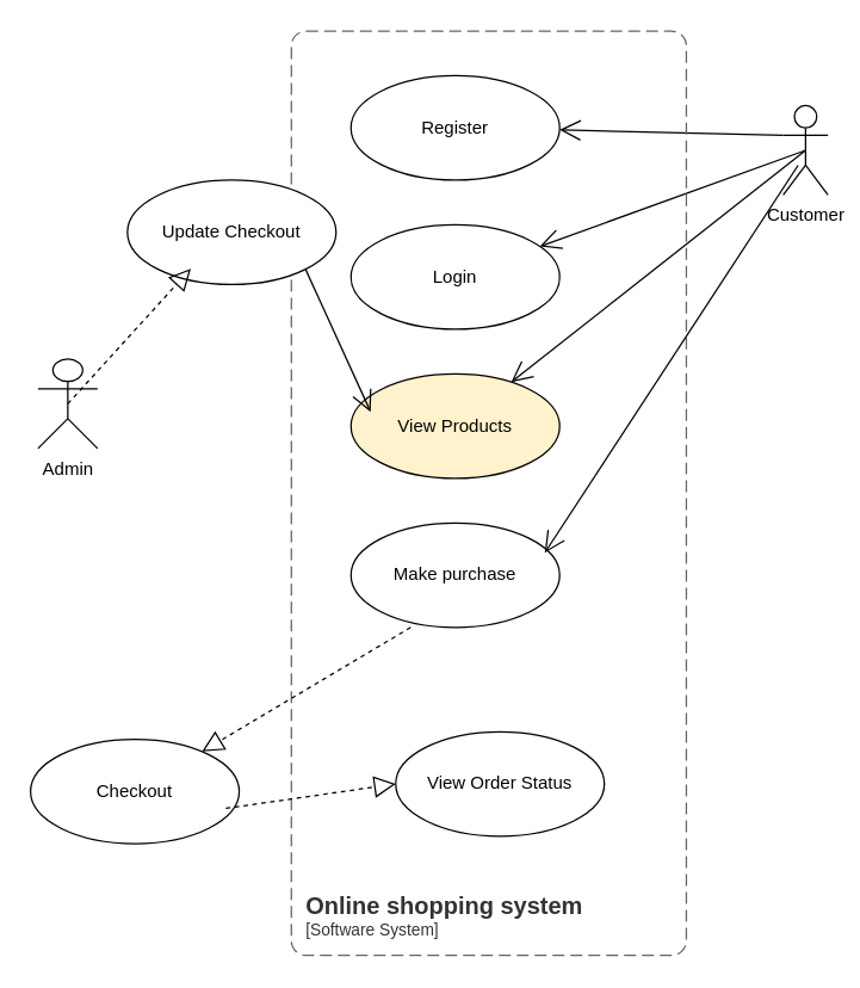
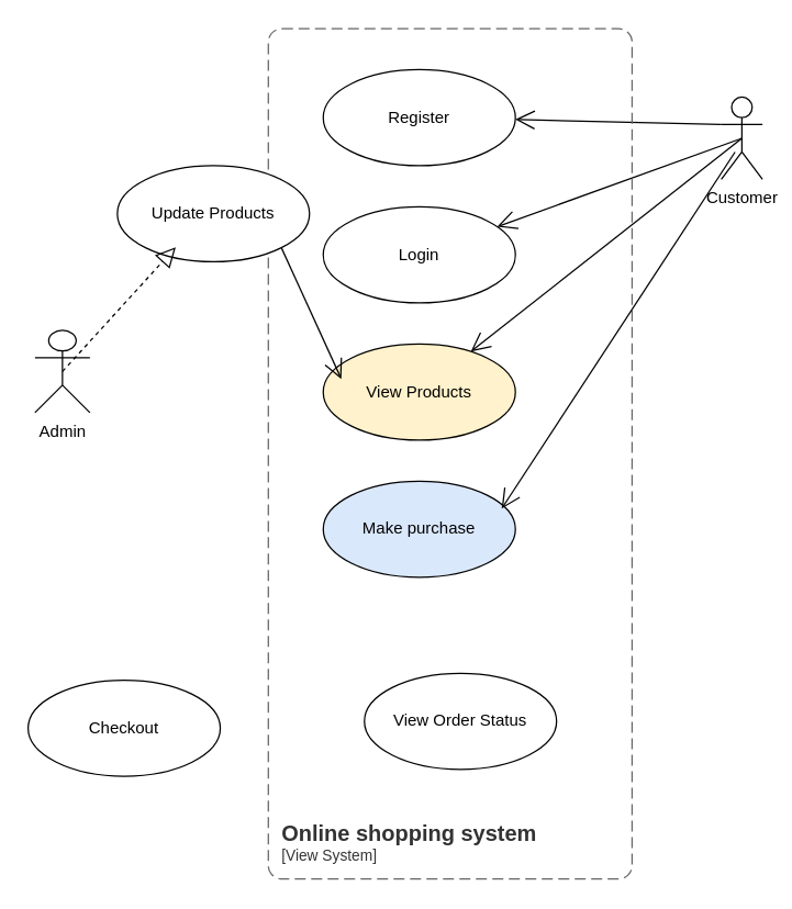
- <mxCell id="12" value="Update Checkout" style="ellipse;whiteSpace=wrap;html=1;" vertex="1" parent="1"><mxGeometry x="85" y="120" width="140" height="70" as="geometry" /></mxCell>
+ <mxCell id="12" value="Update Products" style="ellipse;whiteSpace=wrap;html=1;" vertex="1" parent="1"><mxGeometry x="85" y="120" width="140" height="70" as="geometry" /></mxCell>
- <mxCell id="8" value="Make purchase" style="ellipse;whiteSpace=wrap;html=1;" vertex="1" parent="1"><mxGeometry x="235" y="350" width="140" height="70" as="geometry" /></mxCell>
+ <mxCell id="8" value="Make purchase" style="ellipse;whiteSpace=wrap;html=1;fillColor=#dae8fc;" vertex="1" parent="1"><mxGeometry x="235" y="350" width="140" height="70" as="geometry" /></mxCell>
- <mxCell id="15" value="" style="endArrow=block;dashed=1;endFill=0;endSize=12;html=1;rounded=0;exitX=0.286;exitY=1;exitDx=0;exitDy=0;exitPerimeter=0;" edge="1" parent="1" source="8" target="11"><mxGeometry width="160" relative="1" as="geometry"><mxPoint x="165" y="450" as="sourcePoint" /><mxPoint x="325" y="450" as="targetPoint" /></mxGeometry></mxCell>
- <mxCell id="19" value="" style="endArrow=block;dashed=1;endFill=0;endSize=12;html=1;rounded=0;exitX=0.936;exitY=0.662;exitDx=0;exitDy=0;exitPerimeter=0;entryX=0;entryY=0.5;entryDx=0;entryDy=0;" edge="1" parent="1" source="11" target="18"><mxGeometry width="160" relative="1" as="geometry"><mxPoint x="185" y="400" as="sourcePoint" /><mxPoint x="345" y="400" as="targetPoint" /></mxGeometry></mxCell>
- <mxCell id="9" value="&lt;font style=&quot;font-size: 16px&quot;&gt;&lt;b&gt;&lt;div style=&quot;text-align: left&quot;&gt;Online shopping system&lt;/div&gt;&lt;/b&gt;&lt;/font&gt;&lt;div style=&quot;text-align: left&quot;&gt;[Software System]&lt;/div&gt;" style="rounded=1;fontSize=11;whiteSpace=wrap;html=1;dashed=1;arcSize=20;fillColor=none;strokeColor=#666666;fontColor=#333333;labelBackgroundColor=none;align=left;verticalAlign=bottom;labelBorderColor=none;spacingTop=0;spacing=10;dashPattern=8 4;metaEdit=1;rotatable=0;perimeter=rectanglePerimeter;noLabel=0;labelPadding=0;allowArrows=0;connectable=0;expand=0;recursiveResize=0;editable=1;pointerEvents=0;absoluteArcSize=1;points=[[0.25,0,0],[0.5,0,0],[0.75,0,0],[1,0.25,0],[1,0.5,0],[1,0.75,0],[0.75,1,0],[0.5,1,0],[0.25,1,0],[0,0.75,0],[0,0.5,0],[0,0.25,0]];" vertex="1" parent="1"><mxGeometry x="195" y="20" width="265" height="620" as="geometry" /></mxCell>
+ <mxCell id="9" value="&lt;font style=&quot;font-size: 16px&quot;&gt;&lt;b&gt;&lt;div style=&quot;text-align: left&quot;&gt;Online shopping system&lt;/div&gt;&lt;/b&gt;&lt;/font&gt;&lt;div style=&quot;text-align: left&quot;&gt;[View System]&lt;/div&gt;" style="rounded=1;fontSize=11;whiteSpace=wrap;html=1;dashed=1;arcSize=20;fillColor=none;strokeColor=#666666;fontColor=#333333;labelBackgroundColor=none;align=left;verticalAlign=bottom;labelBorderColor=none;spacingTop=0;spacing=10;dashPattern=8 4;metaEdit=1;rotatable=0;perimeter=rectanglePerimeter;noLabel=0;labelPadding=0;allowArrows=0;connectable=0;expand=0;recursiveResize=0;editable=1;pointerEvents=0;absoluteArcSize=1;points=[[0.25,0,0],[0.5,0,0],[0.75,0,0],[1,0.25,0],[1,0.5,0],[1,0.75,0],[0.75,1,0],[0.5,1,0],[0.25,1,0],[0,0.75,0],[0,0.5,0],[0,0.25,0]];" vertex="1" parent="1"><mxGeometry x="195" y="20" width="265" height="620" as="geometry" /></mxCell>
